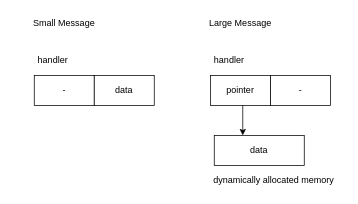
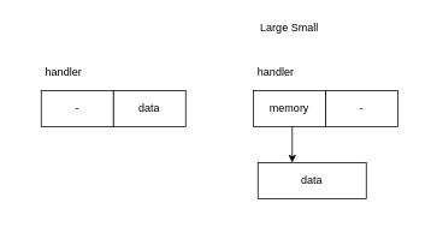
- <mxCell id="4" value="Small Message" style="text;html=1;strokeColor=none;fillColor=none;align=center;verticalAlign=middle;whiteSpace=wrap;rounded=0;" parent="1" vertex="1"><mxGeometry x="20" y="20" width="130" height="20" as="geometry" /></mxCell>
- <mxCell id="8" value="Large Message" style="text;html=1;strokeColor=none;fillColor=none;align=center;verticalAlign=middle;whiteSpace=wrap;rounded=0;" parent="1" vertex="1"><mxGeometry x="255" y="20" width="130" height="20" as="geometry" /></mxCell>
+ <mxCell id="8" value="Large Small" style="text;html=1;strokeColor=none;fillColor=none;align=center;verticalAlign=middle;whiteSpace=wrap;rounded=0;" parent="1" vertex="1"><mxGeometry x="255" y="20" width="130" height="20" as="geometry" /></mxCell>
- <mxCell id="13" value="pointer" style="text;html=1;strokeColor=none;fillColor=none;align=center;verticalAlign=middle;whiteSpace=wrap;rounded=0;" parent="1" vertex="1"><mxGeometry x="295" y="110" width="50" height="20" as="geometry" /></mxCell>
+ <mxCell id="13" value="memory" style="text;html=1;strokeColor=none;fillColor=none;align=center;verticalAlign=middle;whiteSpace=wrap;rounded=0;" parent="1" vertex="1"><mxGeometry x="295" y="110" width="50" height="20" as="geometry" /></mxCell>
- <mxCell id="17" value="dynamically allocated memory" style="text;html=1;strokeColor=none;fillColor=none;align=center;verticalAlign=middle;whiteSpace=wrap;rounded=0;" parent="1" vertex="1"><mxGeometry x="274" y="230" width="181" height="20" as="geometry" /></mxCell>
